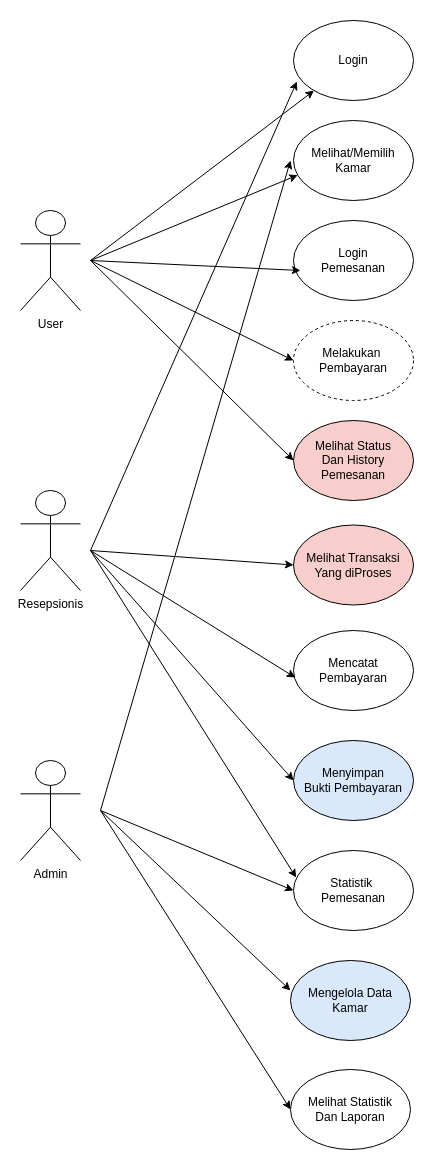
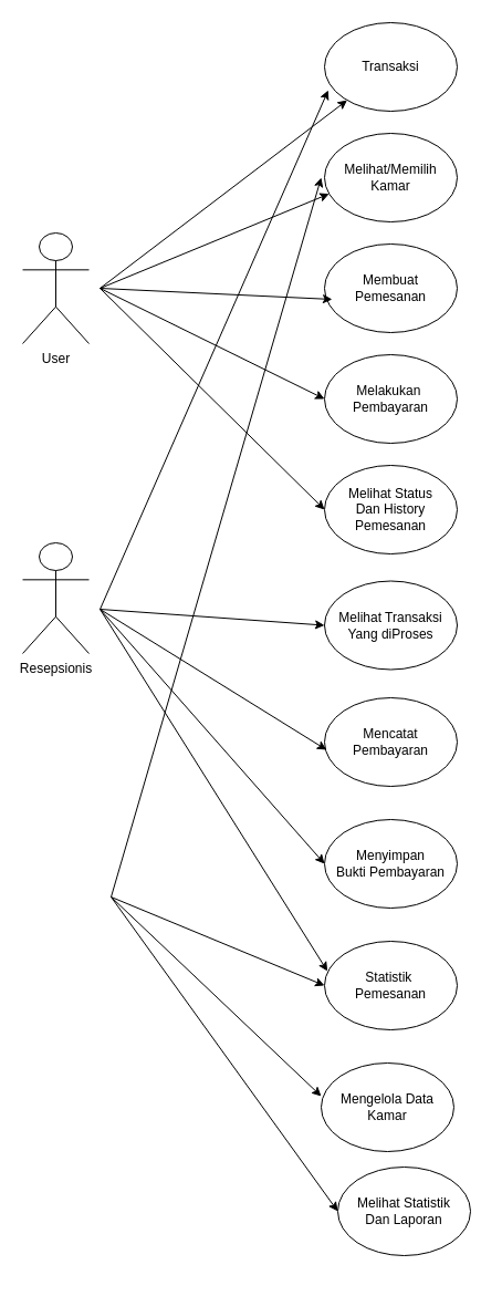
- <mxCell id="3" value="Login" style="ellipse;whiteSpace=wrap;html=1;" parent="1" vertex="1"><mxGeometry x="293" y="20" width="120" height="80" as="geometry" /></mxCell>
+ <mxCell id="3" value="Transaksi" style="ellipse;whiteSpace=wrap;html=1;" parent="1" vertex="1"><mxGeometry x="293" y="20" width="120" height="80" as="geometry" /></mxCell>
- <mxCell id="5" value="Login&lt;div&gt;Pemesanan&lt;/div&gt;" style="ellipse;whiteSpace=wrap;html=1;" parent="1" vertex="1"><mxGeometry x="293" y="220" width="120" height="80" as="geometry" /></mxCell>
+ <mxCell id="5" value="Membuat&lt;div&gt;Pemesanan&lt;/div&gt;" style="ellipse;whiteSpace=wrap;html=1;" parent="1" vertex="1"><mxGeometry x="293" y="220" width="120" height="80" as="geometry" /></mxCell>
- <mxCell id="6" value="Melakukan&amp;nbsp;&lt;div&gt;Pembayaran&lt;/div&gt;" style="ellipse;whiteSpace=wrap;html=1;dashed=1;" parent="1" vertex="1"><mxGeometry x="293" y="320" width="120" height="80" as="geometry" /></mxCell>
+ <mxCell id="6" value="Melakukan&amp;nbsp;&lt;div&gt;Pembayaran&lt;/div&gt;" style="ellipse;whiteSpace=wrap;html=1;" parent="1" vertex="1"><mxGeometry x="293" y="320" width="120" height="80" as="geometry" /></mxCell>
- <mxCell id="7" value="Melihat Status&lt;div&gt;Dan History&lt;/div&gt;&lt;div&gt;Pemesanan&lt;/div&gt;" style="ellipse;whiteSpace=wrap;html=1;fillColor=#f8cecc;" parent="1" vertex="1"><mxGeometry x="293" y="420" width="120" height="80" as="geometry" /></mxCell>
+ <mxCell id="7" value="Melihat Status&lt;div&gt;Dan History&lt;/div&gt;&lt;div&gt;Pemesanan&lt;/div&gt;" style="ellipse;whiteSpace=wrap;html=1;" parent="1" vertex="1"><mxGeometry x="293" y="420" width="120" height="80" as="geometry" /></mxCell>
- <mxCell id="10" value="Melihat Transaksi&lt;div&gt;Yang diProses&lt;/div&gt;" style="ellipse;whiteSpace=wrap;html=1;fillColor=#f8cecc;" parent="1" vertex="1"><mxGeometry x="293" y="524.5" width="120" height="80" as="geometry" /></mxCell>
+ <mxCell id="10" value="Melihat Transaksi&lt;div&gt;Yang diProses&lt;/div&gt;" style="ellipse;whiteSpace=wrap;html=1;" parent="1" vertex="1"><mxGeometry x="293" y="524.5" width="120" height="80" as="geometry" /></mxCell>
- <mxCell id="12" value="Menyimpan&lt;div&gt;Bukti Pembayaran&lt;/div&gt;" style="ellipse;whiteSpace=wrap;html=1;fillColor=#dae8fc;" parent="1" vertex="1"><mxGeometry x="293" y="740" width="120" height="80" as="geometry" /></mxCell>
+ <mxCell id="12" value="Menyimpan&lt;div&gt;Bukti Pembayaran&lt;/div&gt;" style="ellipse;whiteSpace=wrap;html=1;" parent="1" vertex="1"><mxGeometry x="293" y="740" width="120" height="80" as="geometry" /></mxCell>
- <mxCell id="9" value="&lt;div&gt;Admin&lt;/div&gt;" style="shape=umlActor;verticalLabelPosition=bottom;verticalAlign=top;html=1;outlineConnect=0;" parent="1" vertex="1"><mxGeometry x="20" y="760" width="60" height="100" as="geometry" /></mxCell>
- <mxCell id="13" value="Mengelola Data&lt;div&gt;Kamar&lt;/div&gt;" style="ellipse;whiteSpace=wrap;html=1;fillColor=#dae8fc;" parent="1" vertex="1"><mxGeometry x="290" y="960" width="120" height="80" as="geometry" /></mxCell>
+ <mxCell id="13" value="Mengelola Data&lt;div&gt;Kamar&lt;/div&gt;" style="ellipse;whiteSpace=wrap;html=1;" parent="1" vertex="1"><mxGeometry x="290" y="960" width="120" height="80" as="geometry" /></mxCell>
- <mxCell id="15" value="Melihat Statistik&lt;div&gt;Dan Laporan&lt;/div&gt;" style="ellipse;whiteSpace=wrap;html=1;" parent="1" vertex="1"><mxGeometry x="290" y="1069" width="120" height="80" as="geometry" /></mxCell>
+ <mxCell id="15" value="Melihat Statistik&lt;div&gt;Dan Laporan&lt;/div&gt;" style="ellipse;whiteSpace=wrap;html=1;" parent="1" vertex="1"><mxGeometry x="305" y="1054" width="120" height="80" as="geometry" /></mxCell>
